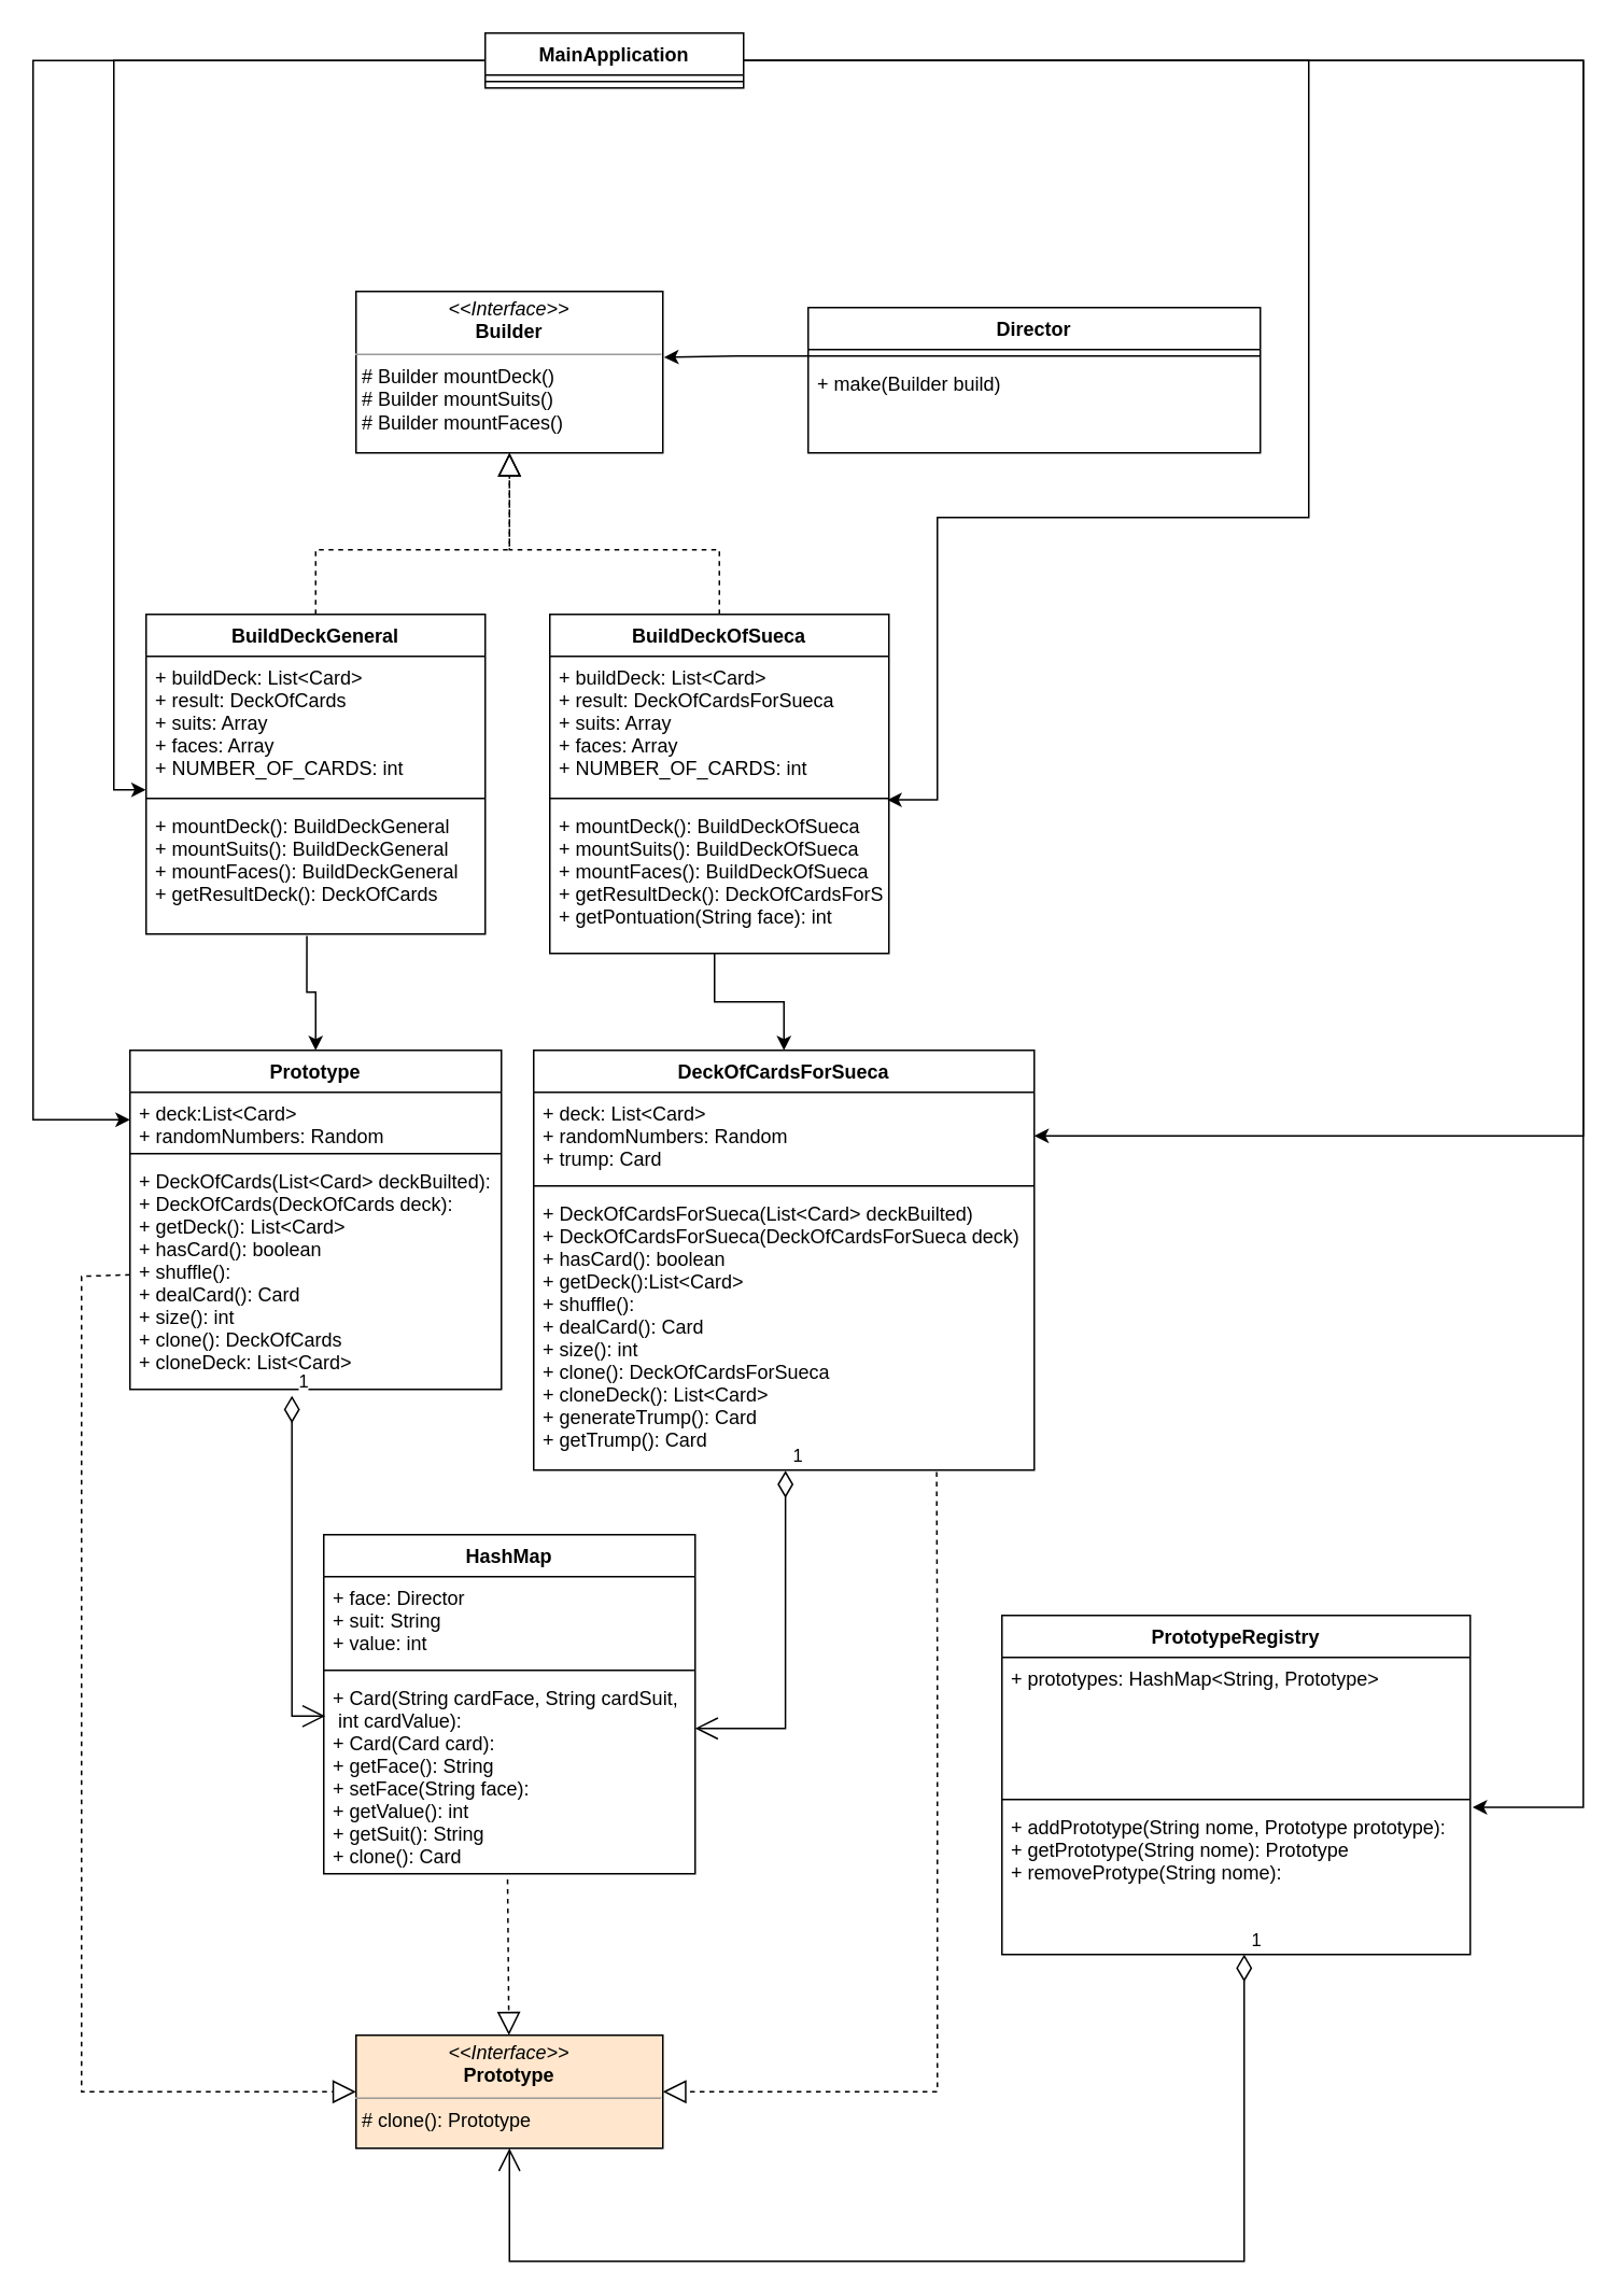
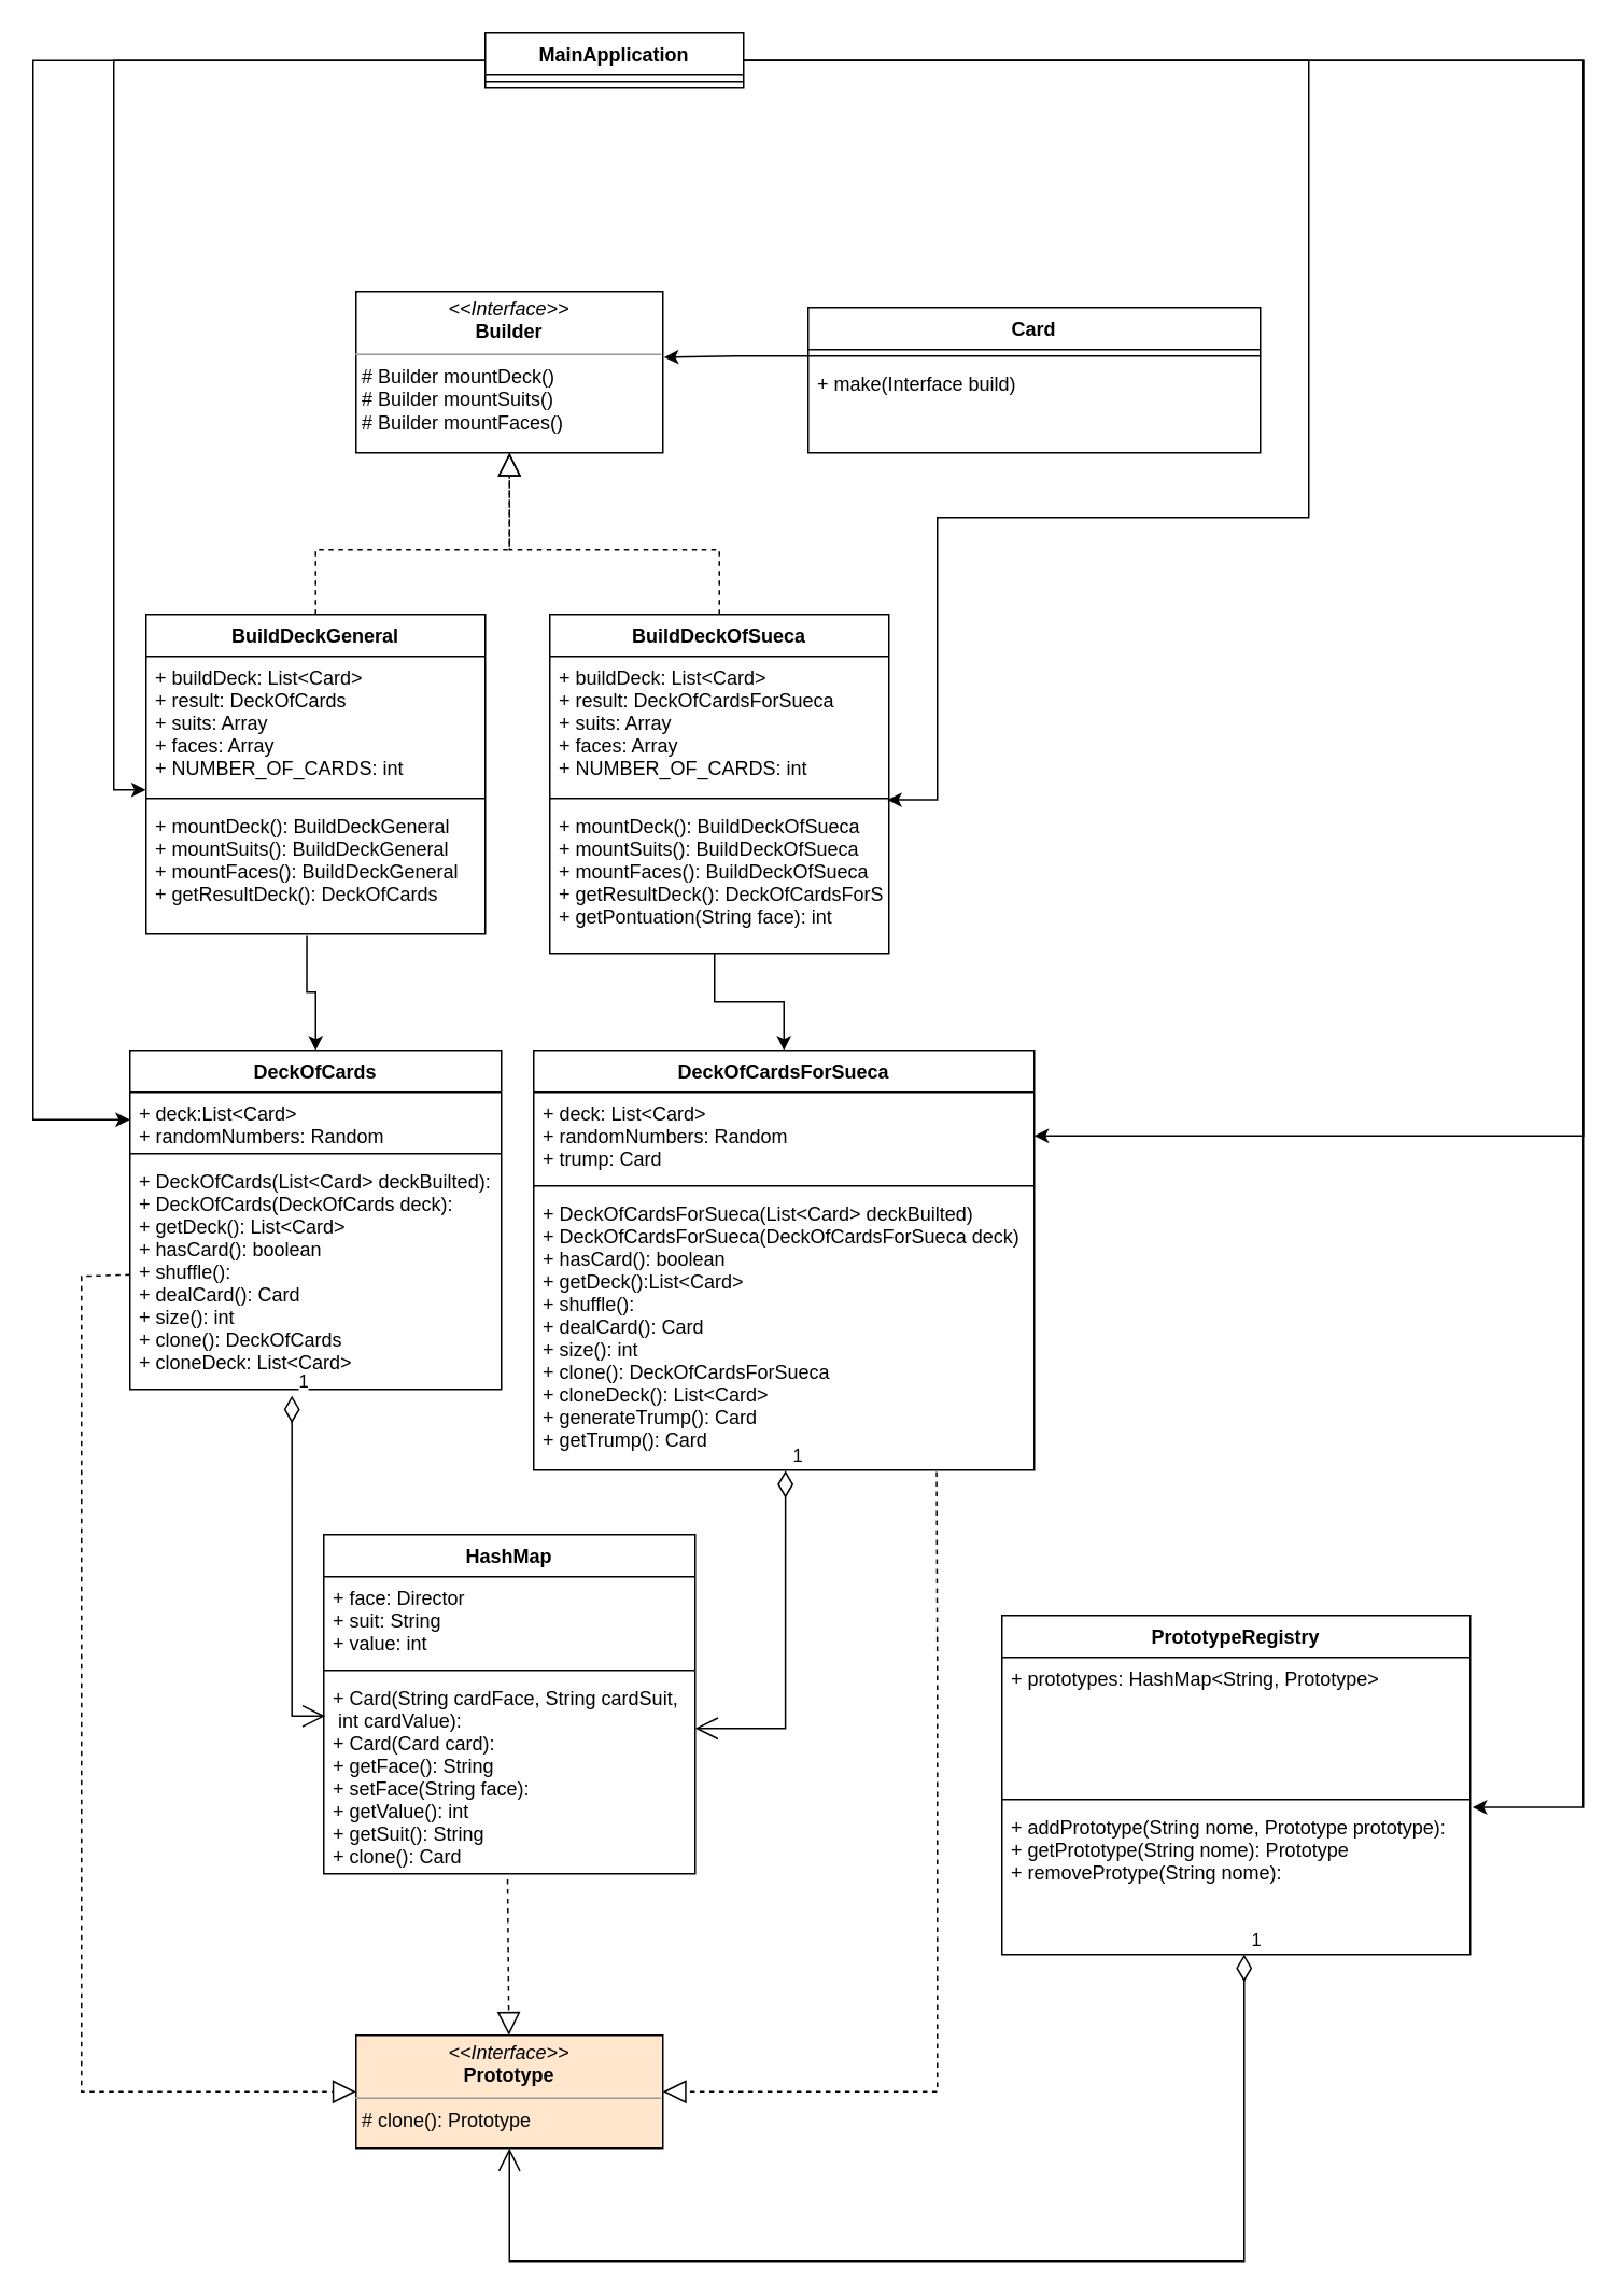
- <mxCell id="8" value="Director" style="swimlane;fontStyle=1;align=center;verticalAlign=top;childLayout=stackLayout;horizontal=1;startSize=26;horizontalStack=0;resizeParent=1;resizeParentMax=0;resizeLast=0;collapsible=1;marginBottom=0;" parent="1" vertex="1"><mxGeometry x="500" y="190" width="280" height="90" as="geometry" /></mxCell>
+ <mxCell id="8" value="Card" style="swimlane;fontStyle=1;align=center;verticalAlign=top;childLayout=stackLayout;horizontal=1;startSize=26;horizontalStack=0;resizeParent=1;resizeParentMax=0;resizeLast=0;collapsible=1;marginBottom=0;" parent="1" vertex="1"><mxGeometry x="500" y="190" width="280" height="90" as="geometry" /></mxCell>
- <mxCell id="10" value="+ make(Builder build)" style="text;strokeColor=none;fillColor=none;align=left;verticalAlign=top;spacingLeft=4;spacingRight=4;overflow=hidden;rotatable=0;points=[[0,0.5],[1,0.5]];portConstraint=eastwest;" parent="8" vertex="1"><mxGeometry y="34" width="280" height="56" as="geometry" /></mxCell>
+ <mxCell id="10" value="+ make(Interface build)" style="text;strokeColor=none;fillColor=none;align=left;verticalAlign=top;spacingLeft=4;spacingRight=4;overflow=hidden;rotatable=0;points=[[0,0.5],[1,0.5]];portConstraint=eastwest;" parent="8" vertex="1"><mxGeometry y="34" width="280" height="56" as="geometry" /></mxCell>
- <mxCell id="23" value="Prototype" style="swimlane;fontStyle=1;align=center;verticalAlign=top;childLayout=stackLayout;horizontal=1;startSize=26;horizontalStack=0;resizeParent=1;resizeParentMax=0;resizeLast=0;collapsible=1;marginBottom=0;" vertex="1" parent="1"><mxGeometry x="80" y="650" width="230" height="210" as="geometry" /></mxCell>
+ <mxCell id="23" value="DeckOfCards" style="swimlane;fontStyle=1;align=center;verticalAlign=top;childLayout=stackLayout;horizontal=1;startSize=26;horizontalStack=0;resizeParent=1;resizeParentMax=0;resizeLast=0;collapsible=1;marginBottom=0;" vertex="1" parent="1"><mxGeometry x="80" y="650" width="230" height="210" as="geometry" /></mxCell>
